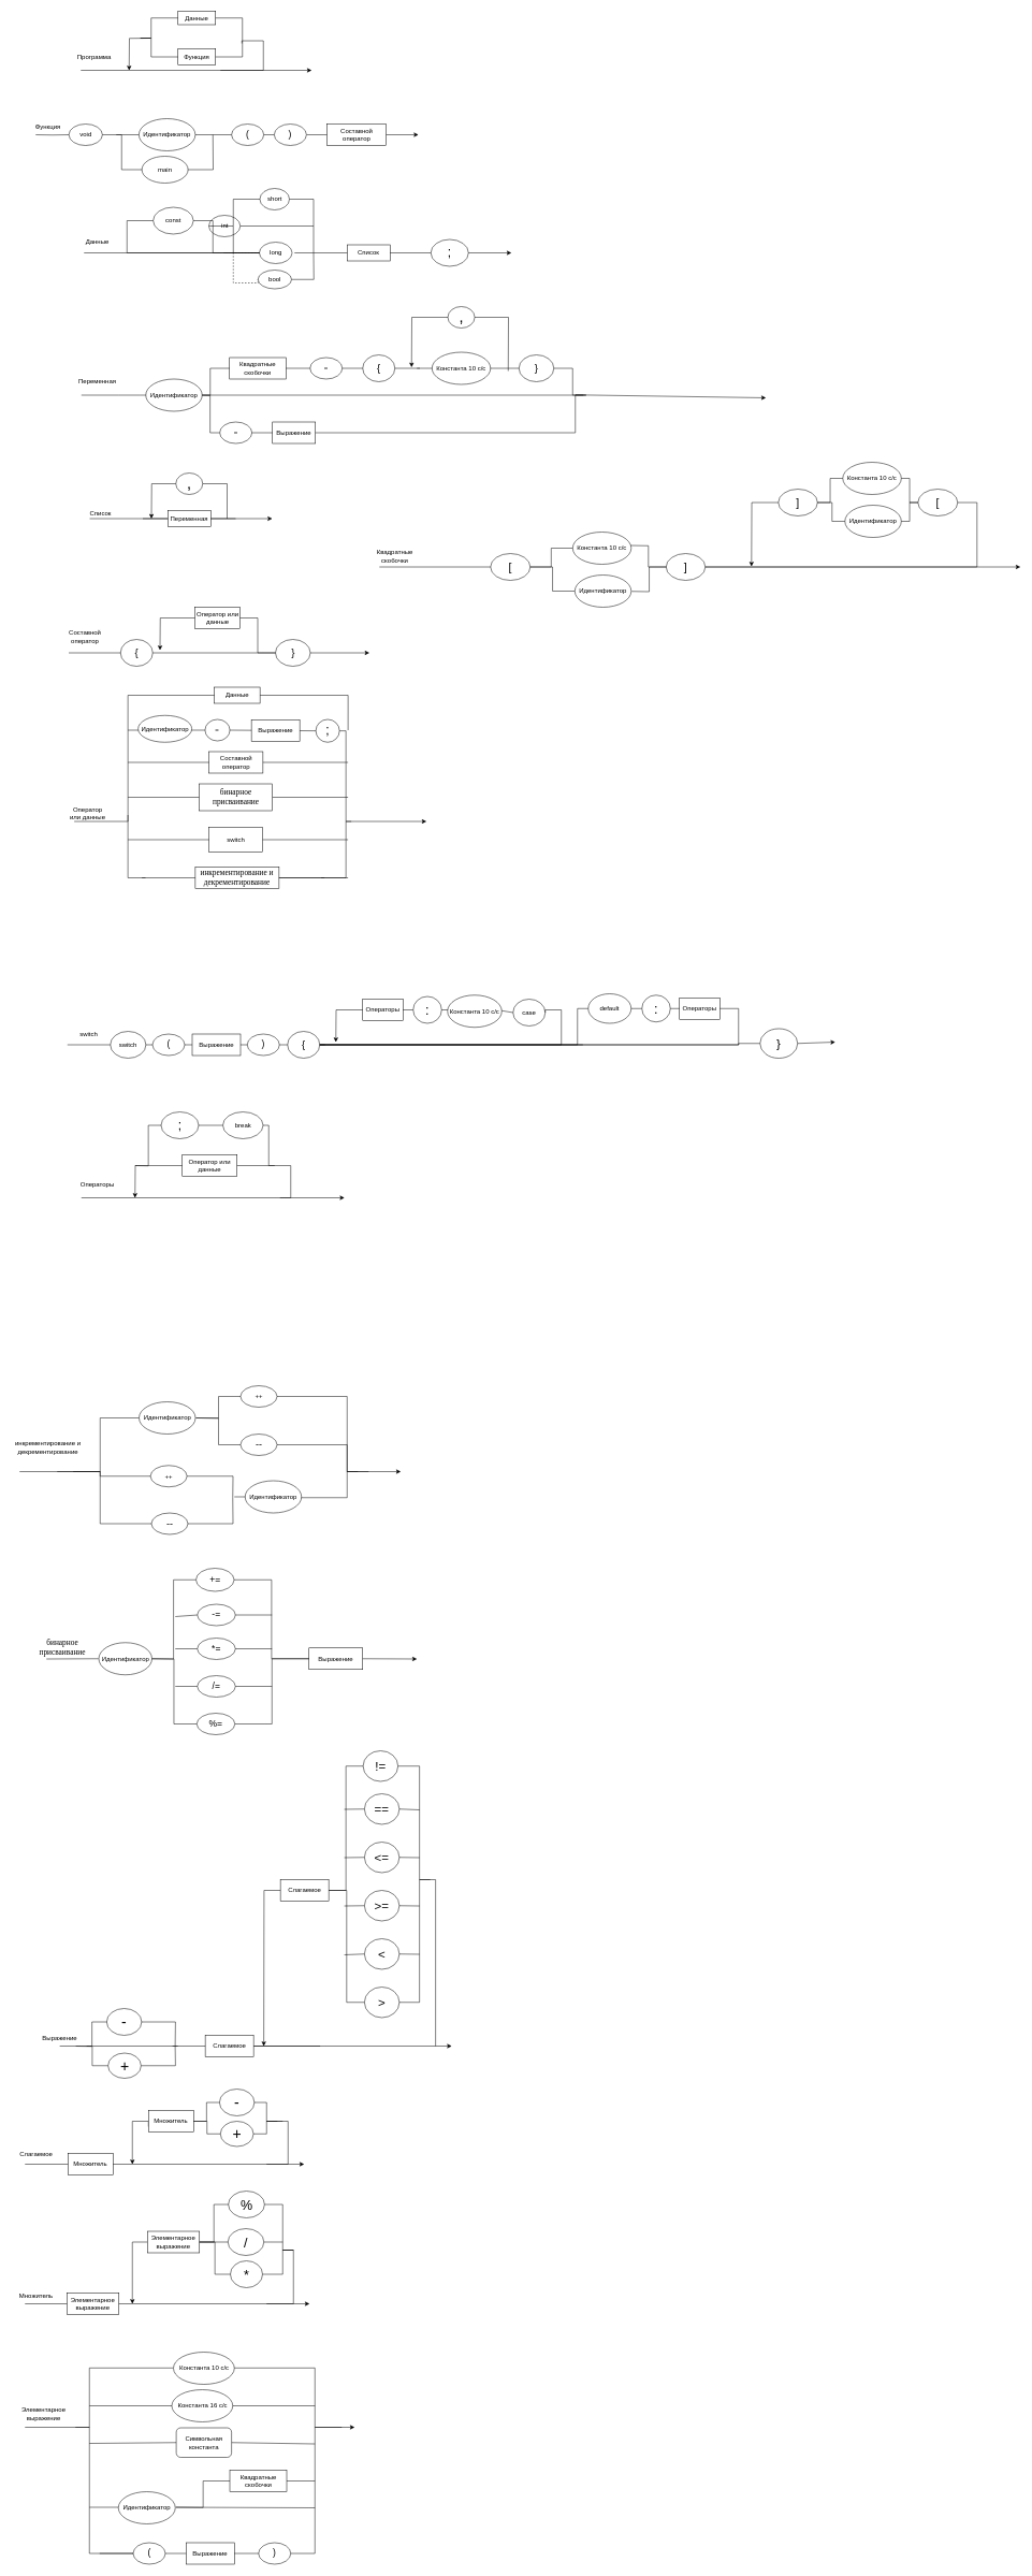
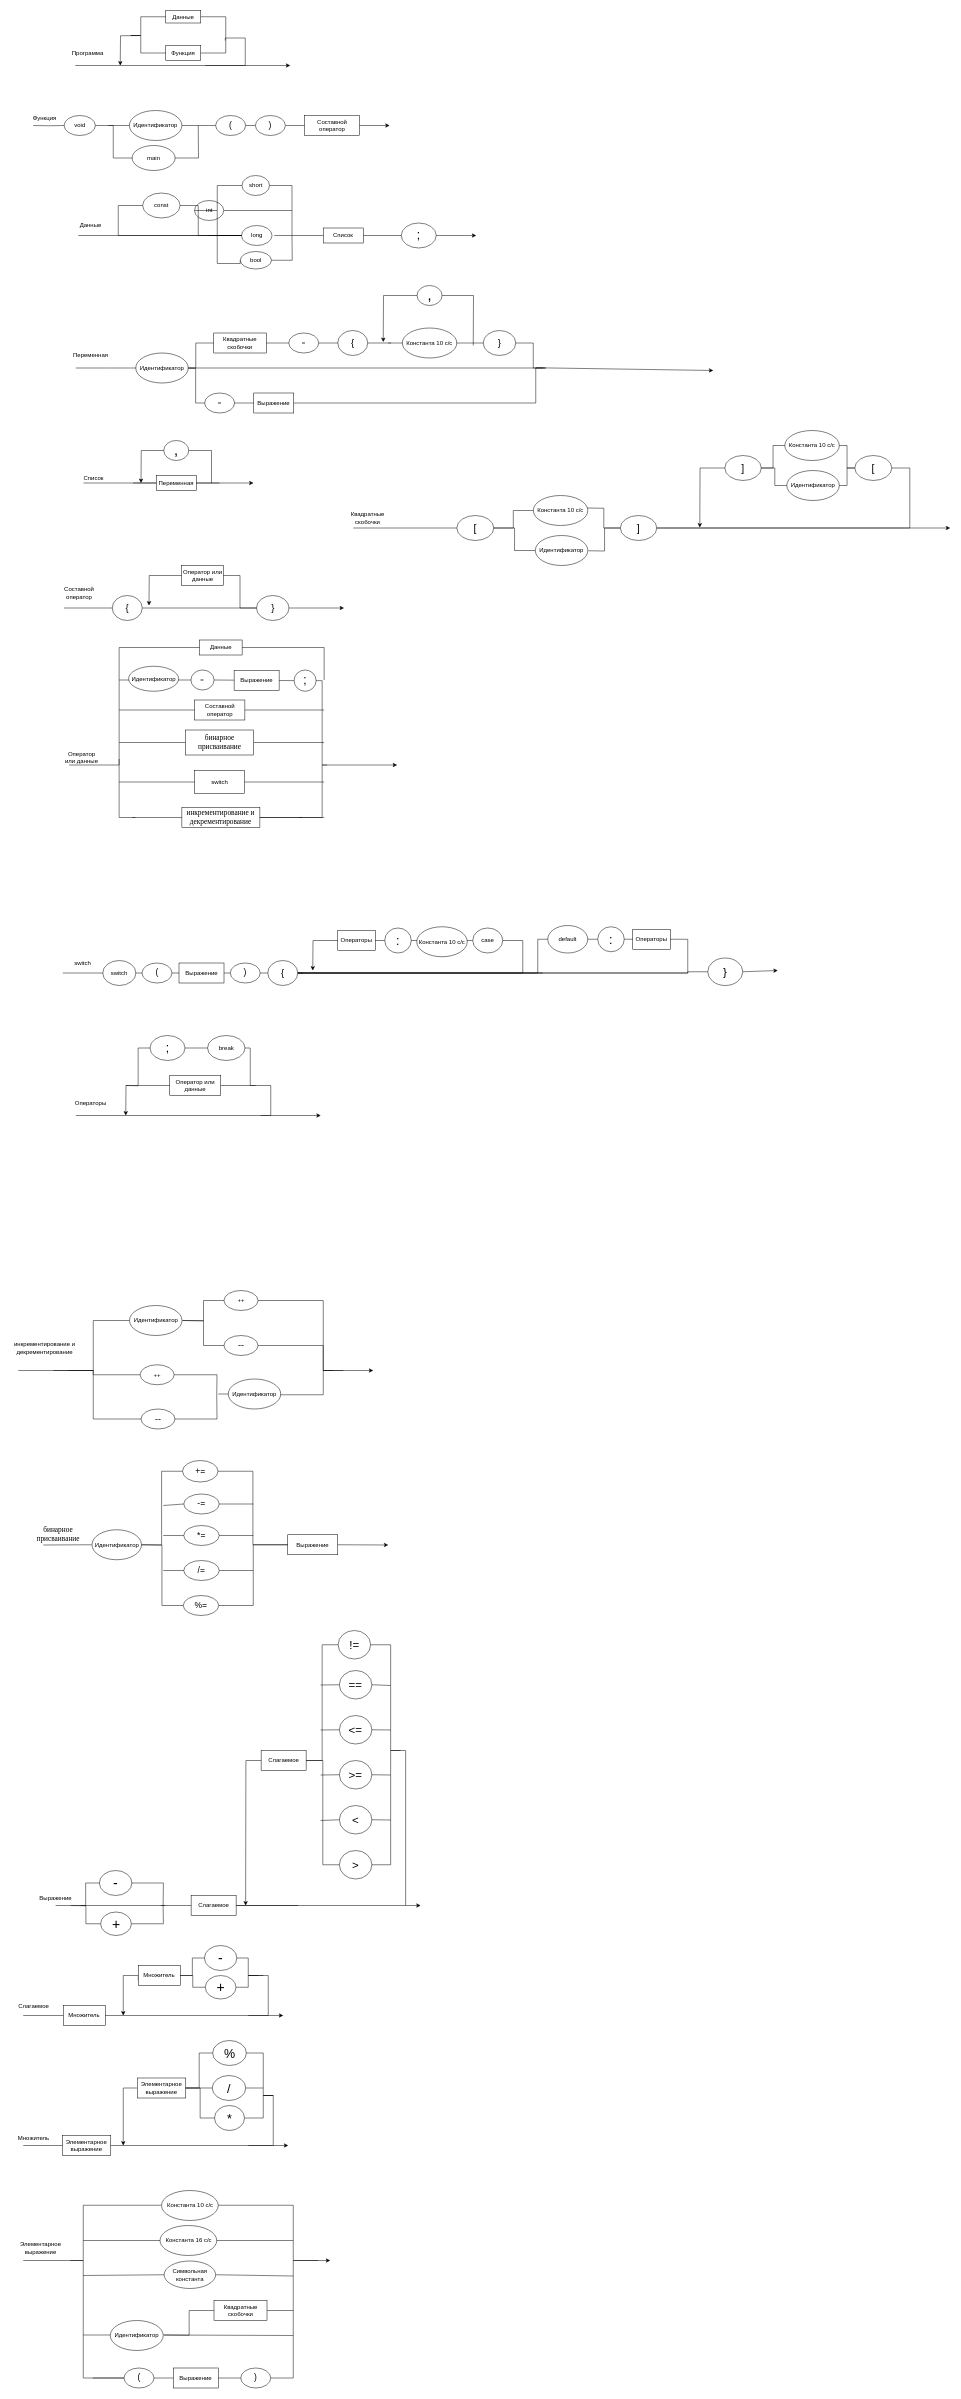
- <mxCell id="21" value="" style="endArrow=none;html=1;rounded=0;entryX=0;entryY=0.5;entryDx=0;entryDy=0;edgeStyle=orthogonalEdgeStyle;exitX=0;exitY=0.5;exitDx=0;exitDy=0;dashed=1;" parent="1" source="16" target="17" edge="1"><mxGeometry width="50" height="50" relative="1" as="geometry"><mxPoint x="433.5" y="520" as="sourcePoint" /><mxPoint x="433.5" y="580" as="targetPoint" /><Array as="points"><mxPoint x="434" y="470" /><mxPoint x="434" y="526" /></Array></mxGeometry></mxCell>
+ <mxCell id="21" value="" style="endArrow=none;html=1;rounded=0;entryX=0;entryY=0.5;entryDx=0;entryDy=0;edgeStyle=orthogonalEdgeStyle;exitX=0;exitY=0.5;exitDx=0;exitDy=0;" parent="1" source="16" target="17" edge="1"><mxGeometry width="50" height="50" relative="1" as="geometry"><mxPoint x="433.5" y="520" as="sourcePoint" /><mxPoint x="433.5" y="580" as="targetPoint" /><Array as="points"><mxPoint x="434" y="470" /><mxPoint x="434" y="526" /></Array></mxGeometry></mxCell>
- <mxCell id="51" value="case" style="ellipse;whiteSpace=wrap;html=1;fontSize=12;" parent="1" vertex="1"><mxGeometry x="955" y="1860" width="60" height="50" as="geometry" /></mxCell>
+ <mxCell id="51" value="case" style="ellipse;whiteSpace=wrap;html=1;fontSize=12;" parent="1" vertex="1"><mxGeometry x="945" y="1855" width="60" height="50" as="geometry" /></mxCell>
- <mxCell id="276" value="Символьная константа" style="whiteSpace=wrap;html=1;rounded=1;" parent="1" vertex="1"><mxGeometry x="327.75" y="4521" width="103" height="55" as="geometry" /></mxCell>
+ <mxCell id="276" value="Символьная константа" style="ellipse;whiteSpace=wrap;html=1;" parent="1" vertex="1"><mxGeometry x="327.75" y="4521" width="103" height="55" as="geometry" /></mxCell>
